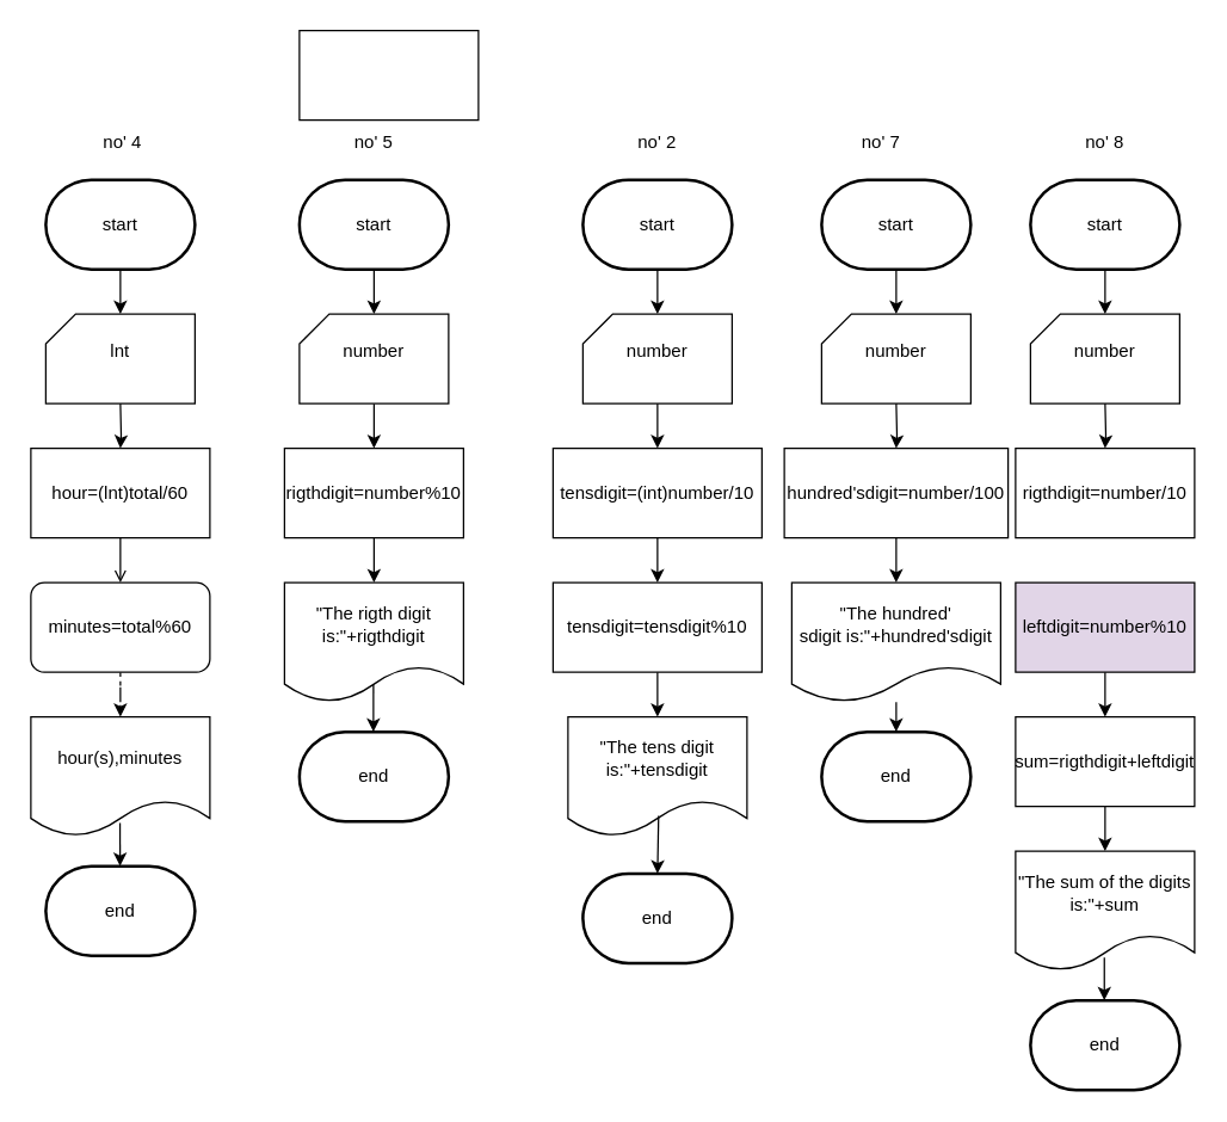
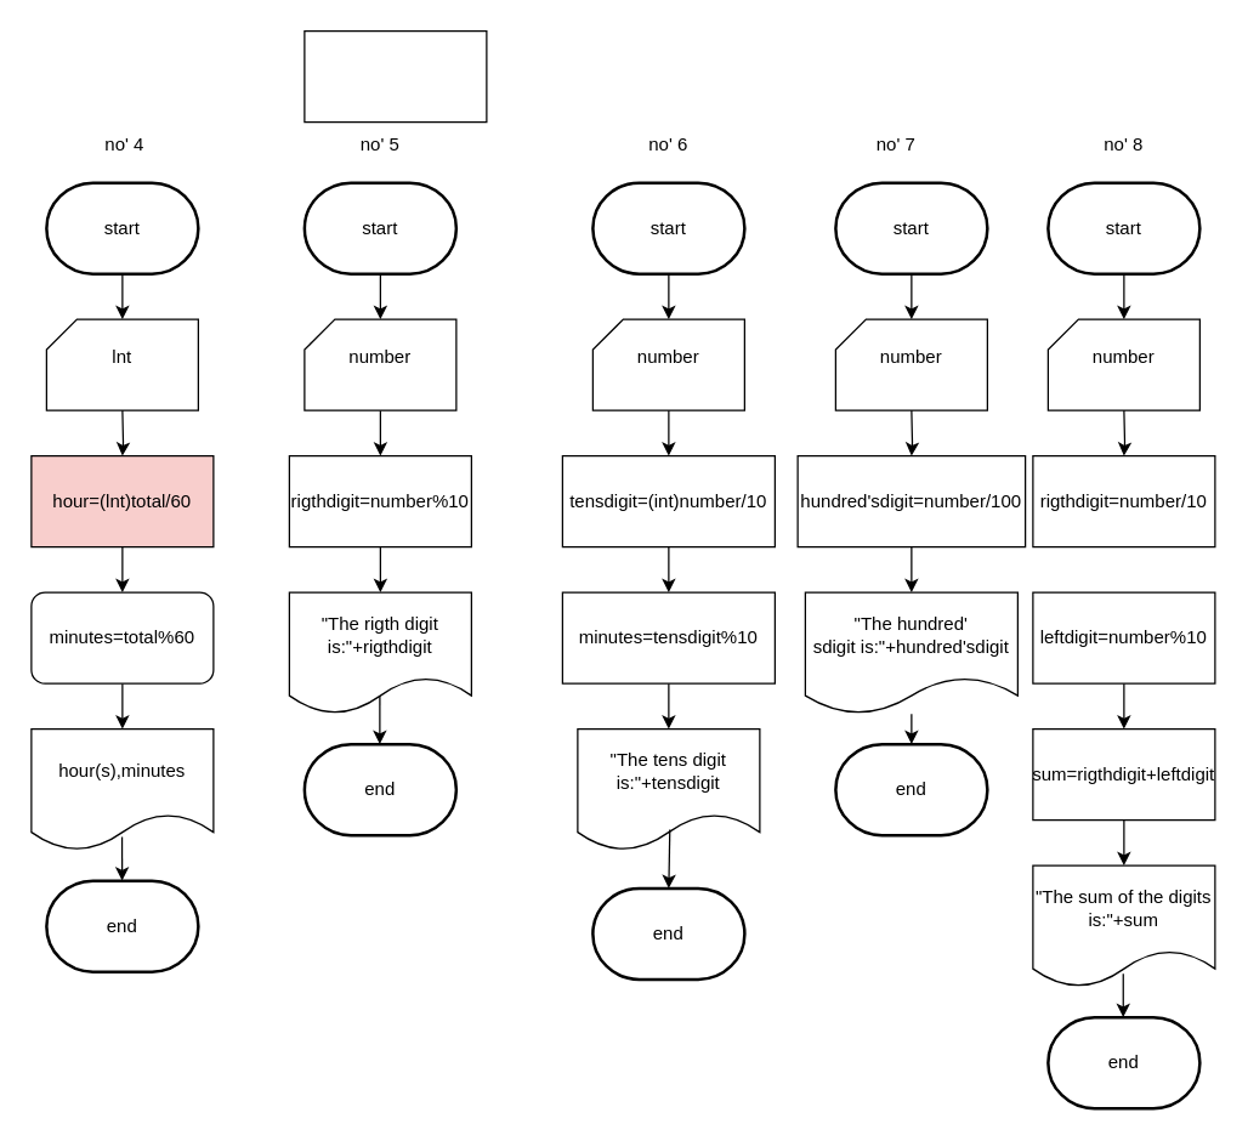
- <mxCell id="28" value="no' 2" style="text;html=1;align=center;verticalAlign=middle;whiteSpace=wrap;rounded=0;" parent="1" vertex="1"><mxGeometry x="410" y="80" width="60" height="30" as="geometry" /></mxCell>
+ <mxCell id="28" value="no' 6" style="text;html=1;align=center;verticalAlign=middle;whiteSpace=wrap;rounded=0;" parent="1" vertex="1"><mxGeometry x="410" y="80" width="60" height="30" as="geometry" /></mxCell>
- <mxCell id="8" value="hour=(lnt)total/60" style="rounded=0;whiteSpace=wrap;html=1;" parent="1" vertex="1"><mxGeometry x="20" y="300" width="120" height="60" as="geometry" /></mxCell>
+ <mxCell id="8" value="hour=(lnt)total/60" style="rounded=0;whiteSpace=wrap;html=1;fillColor=#f8cecc;" parent="1" vertex="1"><mxGeometry x="20" y="300" width="120" height="60" as="geometry" /></mxCell>
- <mxCell id="7" value="" style="edgeStyle=orthogonalEdgeStyle;rounded=0;orthogonalLoop=1;jettySize=auto;html=1;endArrow=open;" parent="1" source="8" target="10" edge="1"><mxGeometry relative="1" as="geometry" /></mxCell>
+ <mxCell id="7" value="" style="edgeStyle=orthogonalEdgeStyle;rounded=0;orthogonalLoop=1;jettySize=auto;html=1;" parent="1" source="8" target="10" edge="1"><mxGeometry relative="1" as="geometry" /></mxCell>
- <mxCell id="39" value="tensdigit=tensdigit%10" style="rounded=0;whiteSpace=wrap;html=1;" parent="1" vertex="1"><mxGeometry x="370" y="390" width="140" height="60" as="geometry" /></mxCell>
+ <mxCell id="39" value="minutes=tensdigit%10" style="rounded=0;whiteSpace=wrap;html=1;" parent="1" vertex="1"><mxGeometry x="370" y="390" width="140" height="60" as="geometry" /></mxCell>
- <mxCell id="60" value="leftdigit=number%10" style="rounded=0;whiteSpace=wrap;html=1;fillColor=#e1d5e7;" parent="1" vertex="1"><mxGeometry x="680" y="390" width="120" height="60" as="geometry" /></mxCell>
+ <mxCell id="60" value="leftdigit=number%10" style="rounded=0;whiteSpace=wrap;html=1;" parent="1" vertex="1"><mxGeometry x="680" y="390" width="120" height="60" as="geometry" /></mxCell>
- <mxCell id="9" value="" style="edgeStyle=orthogonalEdgeStyle;rounded=0;orthogonalLoop=1;jettySize=auto;html=1;dashed=1;" parent="1" source="10" target="12" edge="1"><mxGeometry relative="1" as="geometry" /></mxCell>
+ <mxCell id="9" value="" style="edgeStyle=orthogonalEdgeStyle;rounded=0;orthogonalLoop=1;jettySize=auto;html=1;" parent="1" source="10" target="12" edge="1"><mxGeometry relative="1" as="geometry" /></mxCell>
